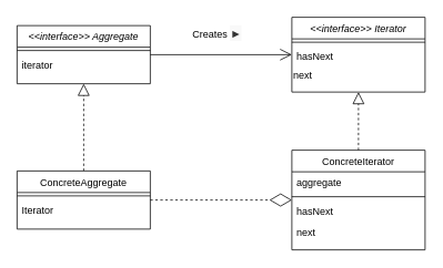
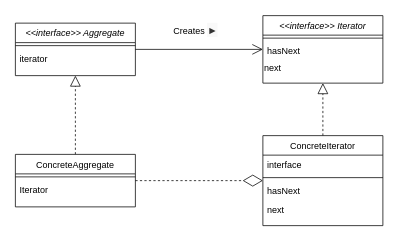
- <mxCell id="15" value="aggregate" style="text;align=left;verticalAlign=top;spacingLeft=4;spacingRight=4;overflow=hidden;rotatable=0;points=[[0,0.5],[1,0.5]];portConstraint=eastwest;" parent="14" vertex="1"><mxGeometry y="26" width="160" height="26" as="geometry" /></mxCell>
+ <mxCell id="15" value="interface" style="text;align=left;verticalAlign=top;spacingLeft=4;spacingRight=4;overflow=hidden;rotatable=0;points=[[0,0.5],[1,0.5]];portConstraint=eastwest;" parent="14" vertex="1"><mxGeometry y="26" width="160" height="26" as="geometry" /></mxCell>
